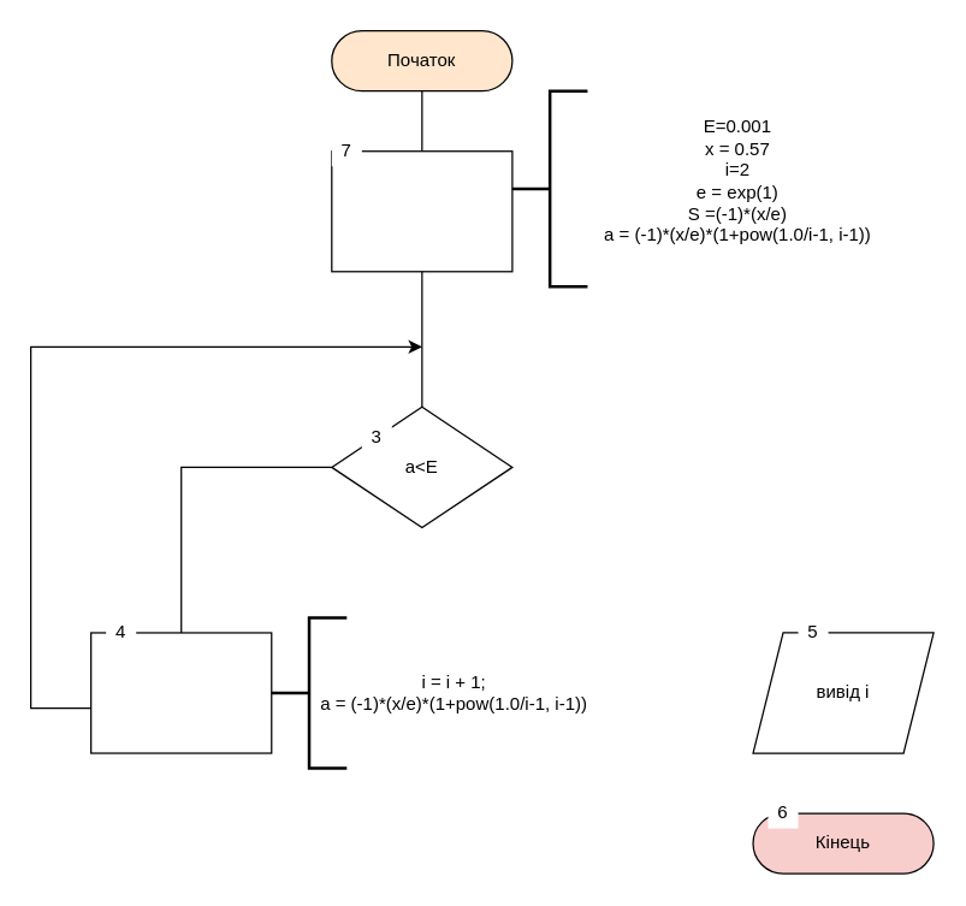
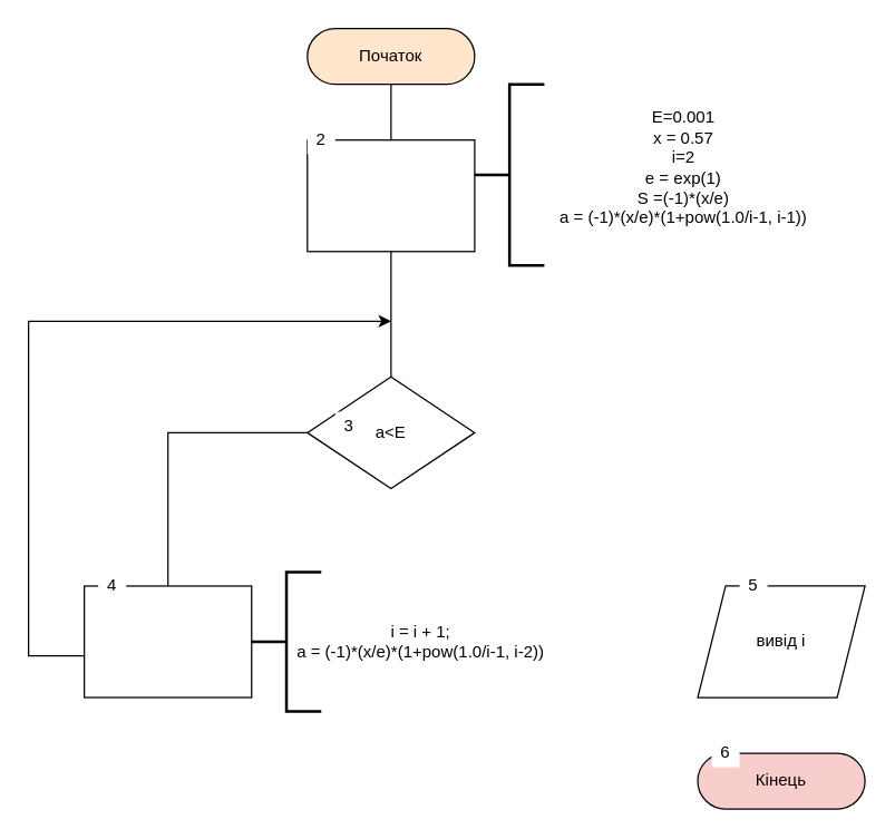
- <mxCell id="20" value="7" style="rounded=0;whiteSpace=wrap;html=1;fillColor=default;strokeColor=none;" vertex="1" parent="1"><mxGeometry x="220" y="90" width="20" height="20" as="geometry" /></mxCell>
+ <mxCell id="20" value="2" style="rounded=0;whiteSpace=wrap;html=1;fillColor=default;strokeColor=none;" vertex="1" parent="1"><mxGeometry x="220" y="90" width="20" height="20" as="geometry" /></mxCell>
- <mxCell id="19" value="3" style="rounded=0;whiteSpace=wrap;html=1;fillColor=default;strokeColor=none;" vertex="1" parent="1"><mxGeometry x="240" y="280" width="20" height="20" as="geometry" /></mxCell>
+ <mxCell id="19" value="3" style="rounded=0;whiteSpace=wrap;html=1;fillColor=default;strokeColor=none;" vertex="1" parent="1"><mxGeometry x="240" y="295" width="20" height="20" as="geometry" /></mxCell>
- <mxCell id="11" value="&lt;div&gt;i = i + 1;&lt;/div&gt;&lt;div&gt;a = (-1)*(x/e)*(1+pow(1.0/i-1, i-1))&lt;/div&gt;" style="rounded=0;whiteSpace=wrap;html=1;fillColor=none;strokeColor=none;" vertex="1" parent="1"><mxGeometry x="210" y="400" width="183" height="120" as="geometry" /></mxCell>
+ <mxCell id="11" value="&lt;div&gt;i = i + 1;&lt;/div&gt;&lt;div&gt;a = (-1)*(x/e)*(1+pow(1.0/i-1, i-2))&lt;/div&gt;" style="rounded=0;whiteSpace=wrap;html=1;fillColor=none;strokeColor=none;" vertex="1" parent="1"><mxGeometry x="210" y="400" width="183" height="120" as="geometry" /></mxCell>
